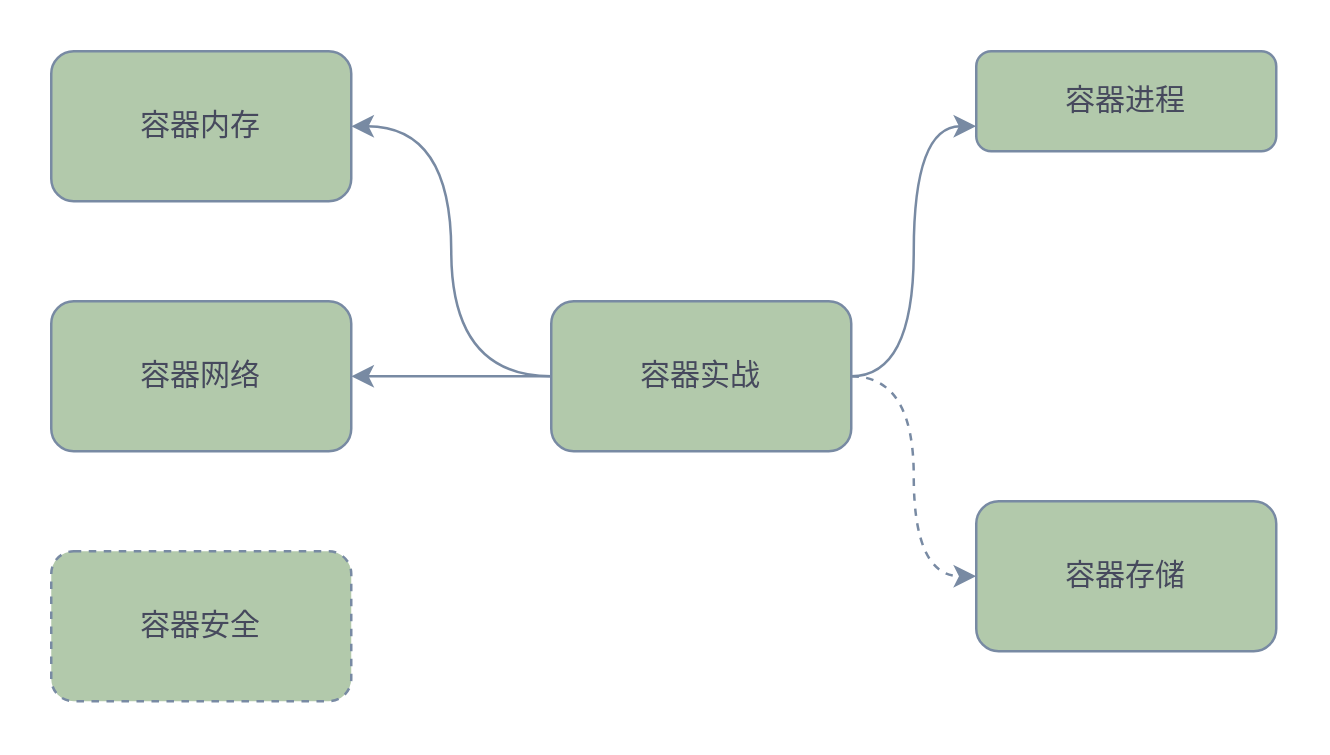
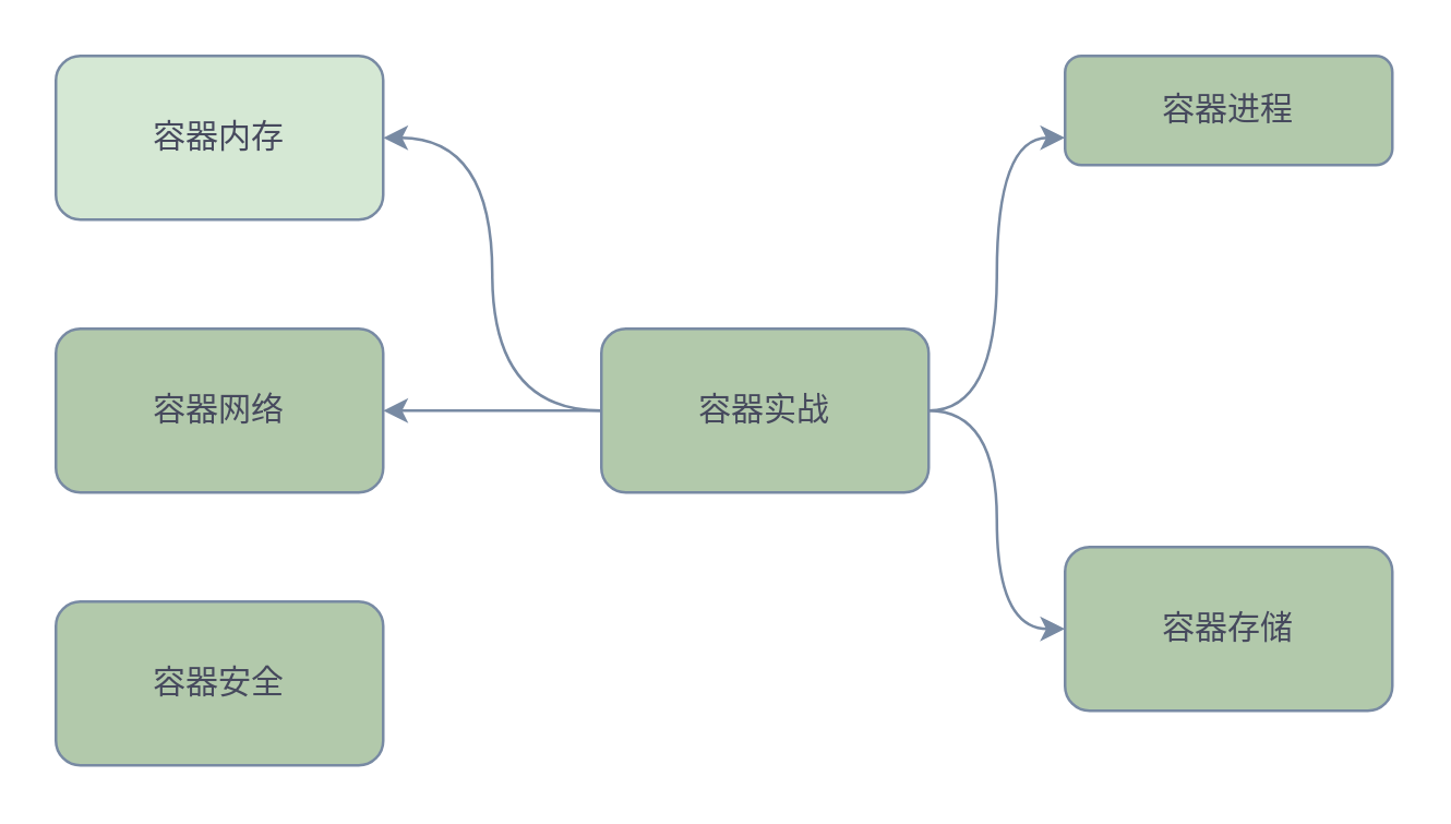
- <mxCell id="9" value="容器内存" style="whiteSpace=wrap;html=1;fillColor=#B2C9AB;strokeColor=#788AA3;fontColor=#46495D;rounded=1;" vertex="1" parent="1"><mxGeometry x="20" y="20" width="120" height="60" as="geometry" /></mxCell>
+ <mxCell id="9" value="容器内存" style="whiteSpace=wrap;html=1;fillColor=#d5e8d4;strokeColor=#788AA3;fontColor=#46495D;rounded=1;" vertex="1" parent="1"><mxGeometry x="20" y="20" width="120" height="60" as="geometry" /></mxCell>
- <mxCell id="3" style="edgeStyle=orthogonalEdgeStyle;orthogonalLoop=1;jettySize=auto;html=1;entryX=0;entryY=0.5;entryDx=0;entryDy=0;strokeColor=#788AA3;fontColor=#46495D;curved=1;dashed=1;" edge="1" parent="1" source="6" target="8"><mxGeometry relative="1" as="geometry" /></mxCell>
+ <mxCell id="3" style="edgeStyle=orthogonalEdgeStyle;orthogonalLoop=1;jettySize=auto;html=1;entryX=0;entryY=0.5;entryDx=0;entryDy=0;strokeColor=#788AA3;fontColor=#46495D;curved=1;" edge="1" parent="1" source="6" target="8"><mxGeometry relative="1" as="geometry" /></mxCell>
- <mxCell id="11" value="容器安全" style="whiteSpace=wrap;html=1;fillColor=#B2C9AB;strokeColor=#788AA3;fontColor=#46495D;rounded=1;dashed=1;" vertex="1" parent="1"><mxGeometry x="20" y="220" width="120" height="60" as="geometry" /></mxCell>
+ <mxCell id="11" value="容器安全" style="whiteSpace=wrap;html=1;fillColor=#B2C9AB;strokeColor=#788AA3;fontColor=#46495D;rounded=1;" vertex="1" parent="1"><mxGeometry x="20" y="220" width="120" height="60" as="geometry" /></mxCell>
